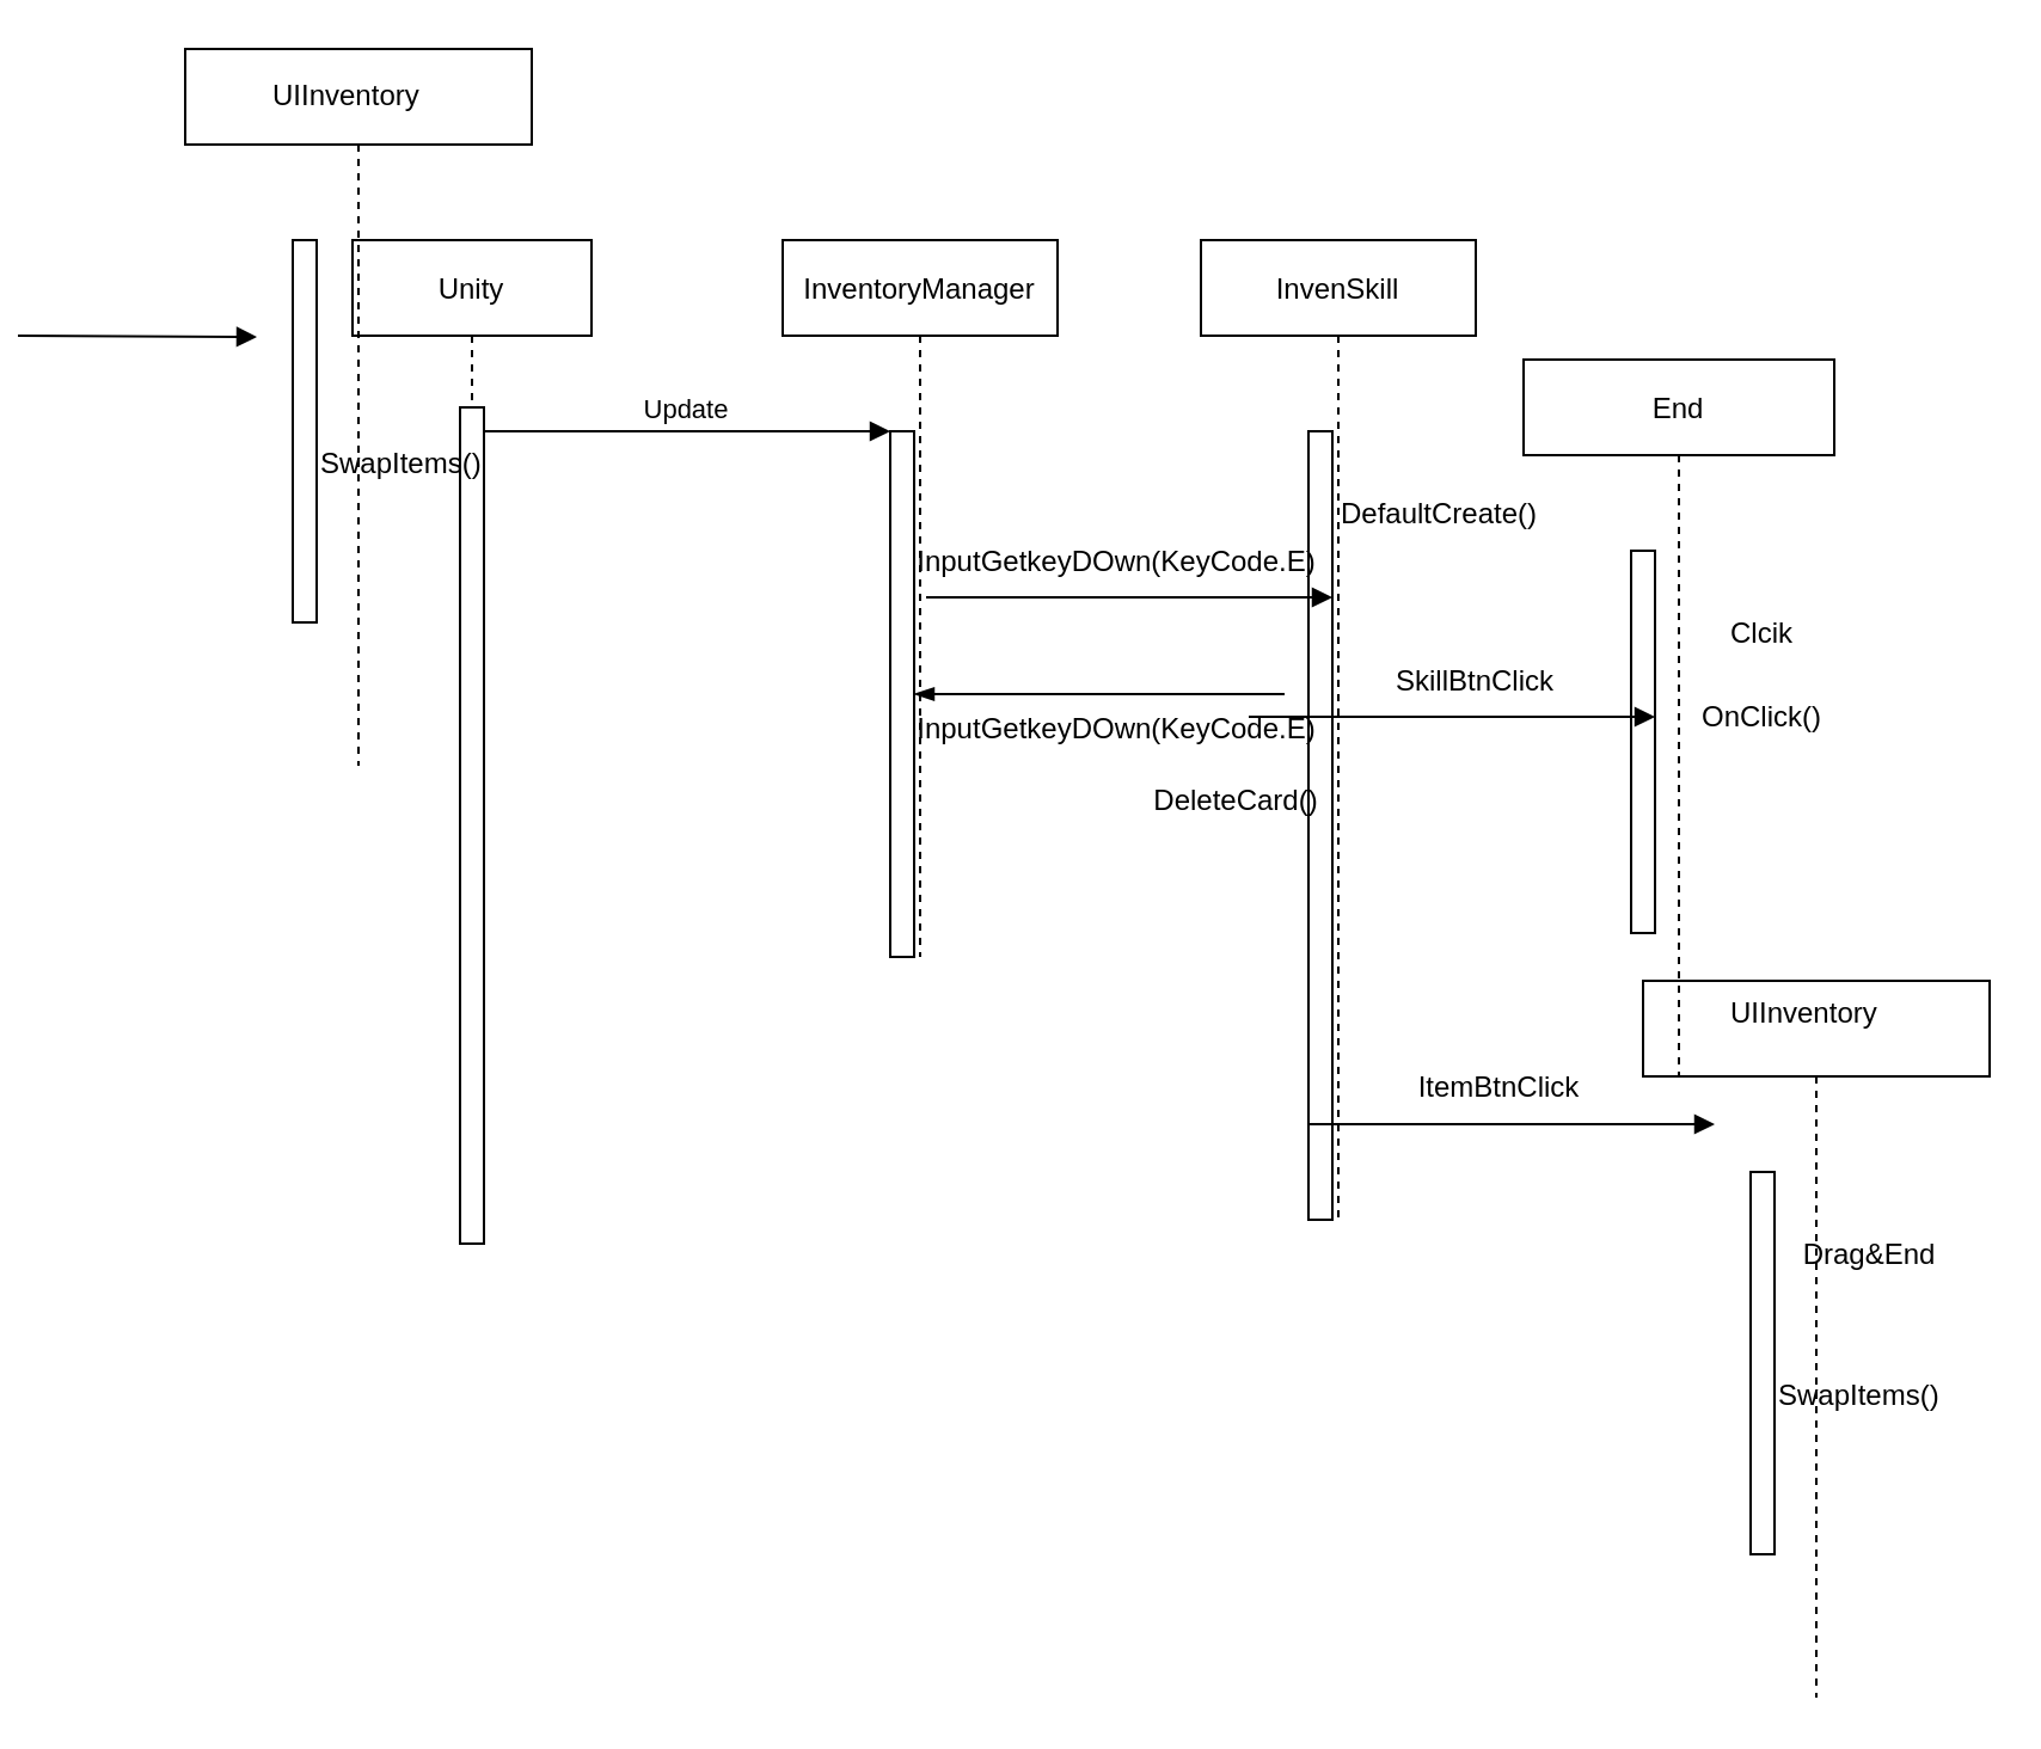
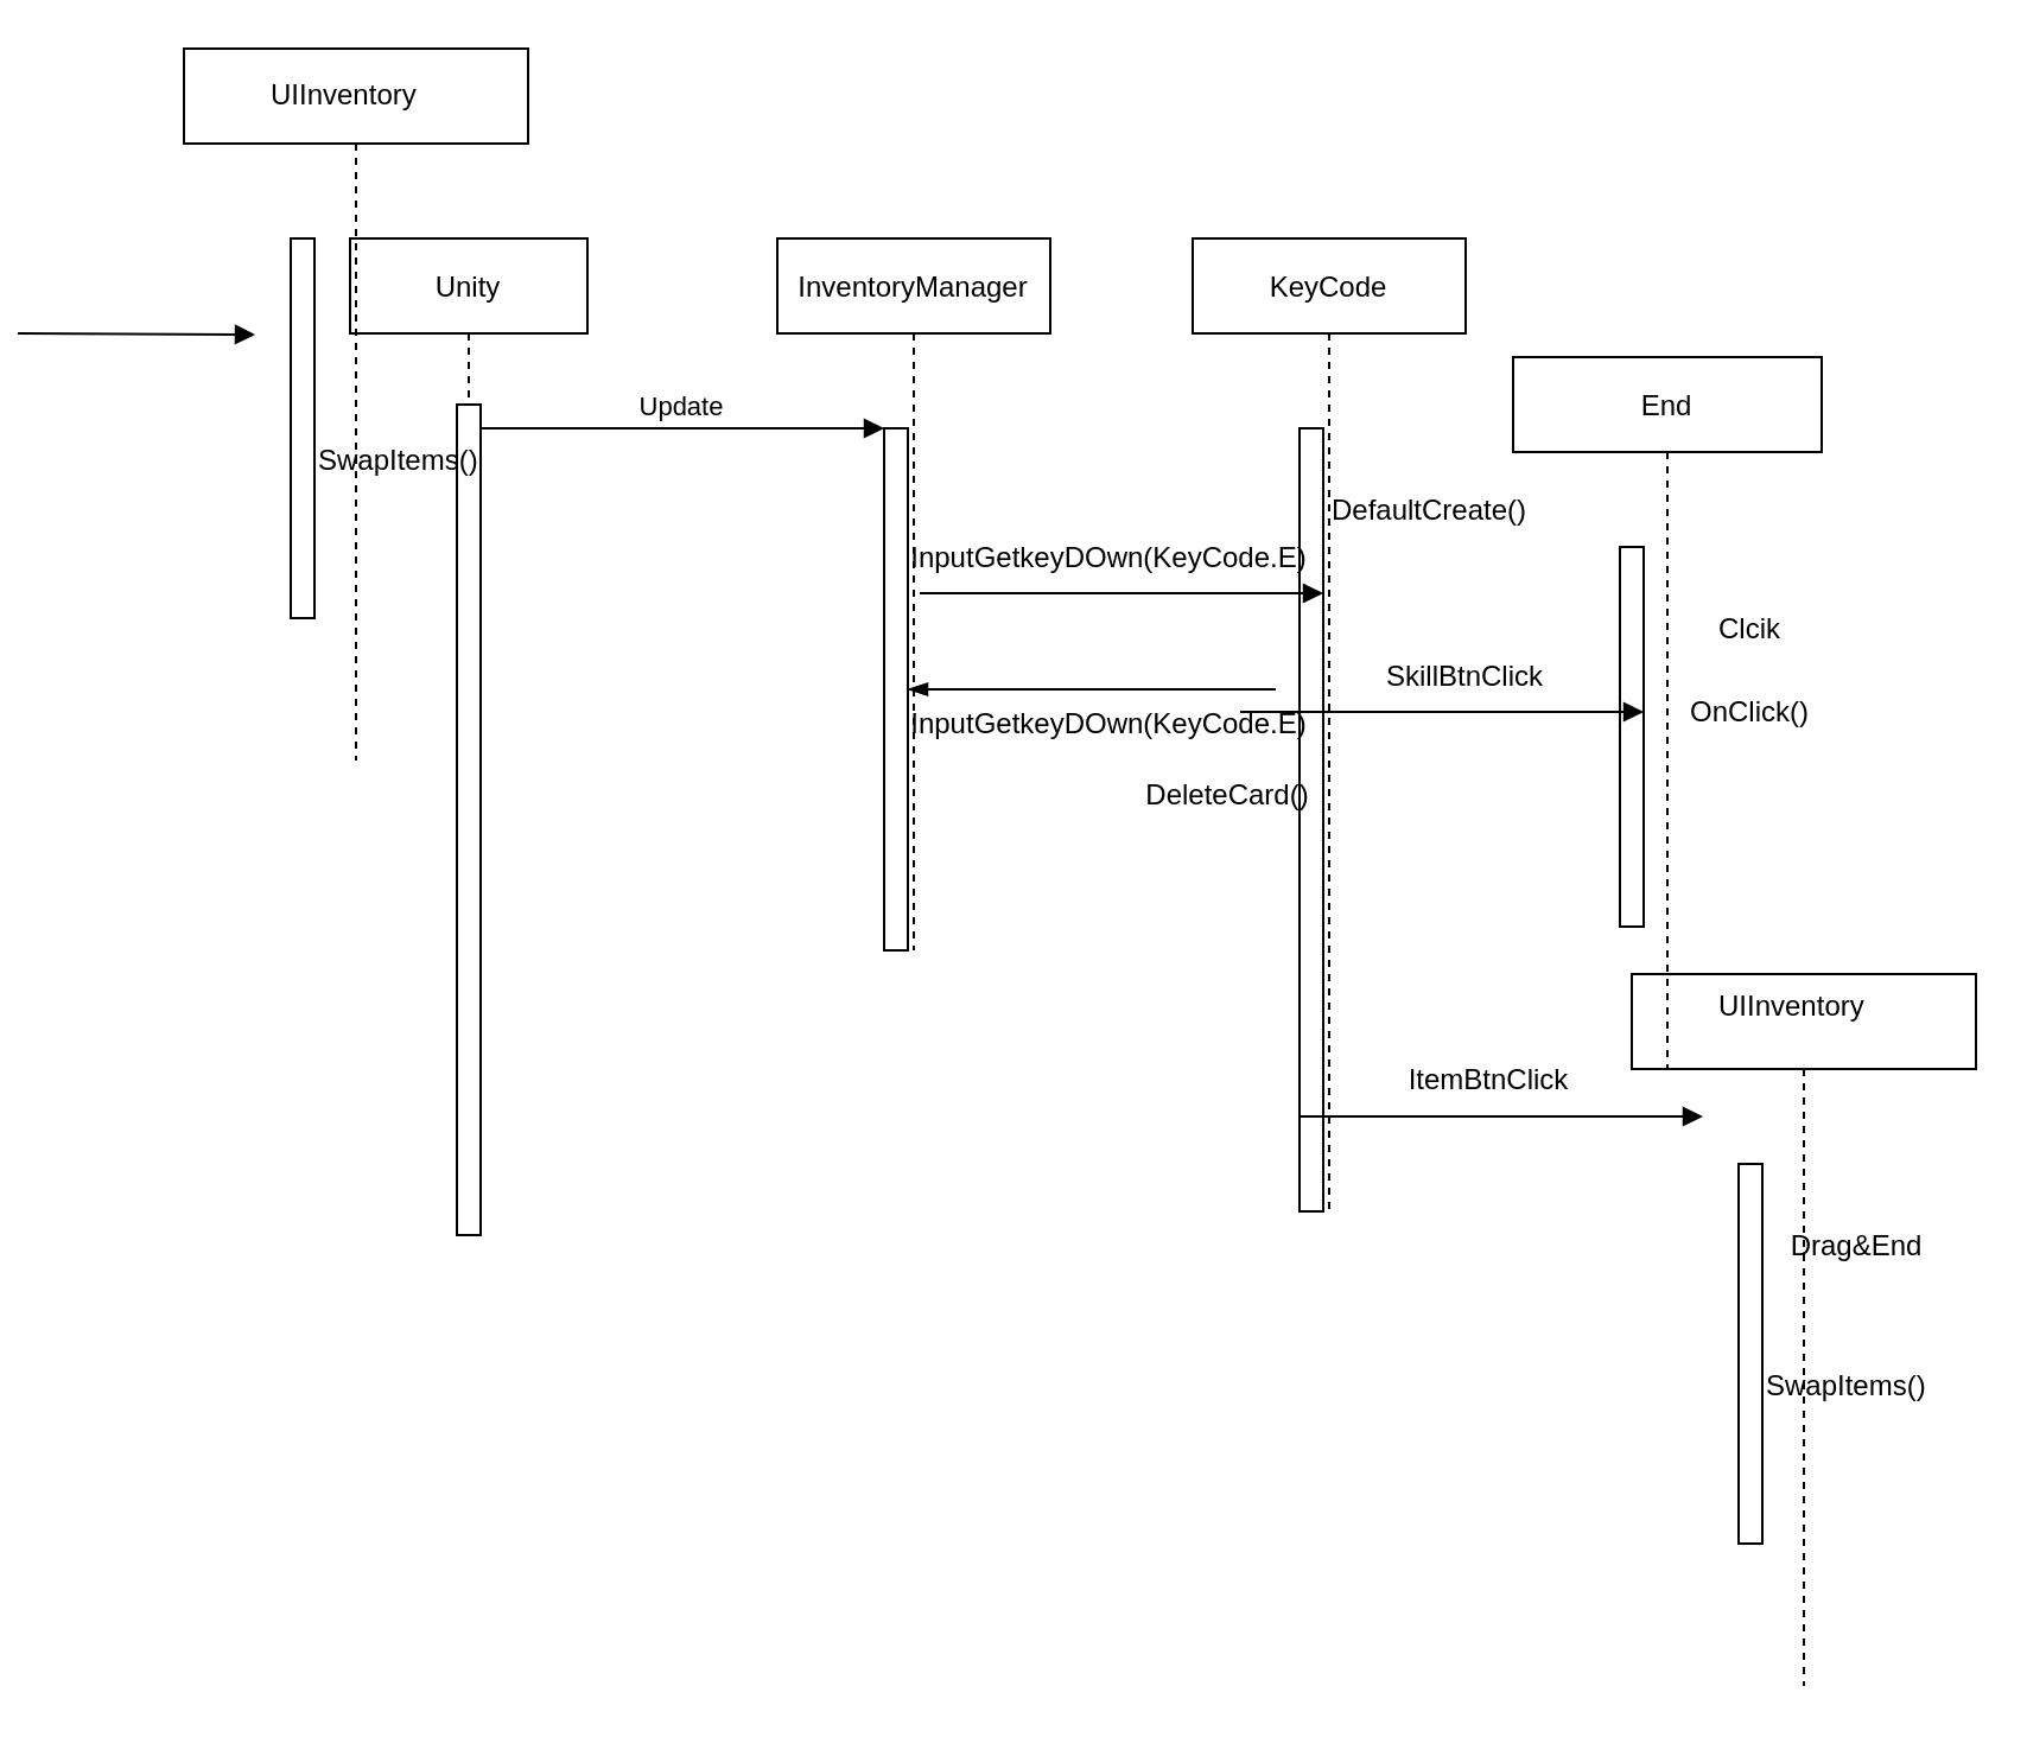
- <mxCell id="12" value="InvenSkill" style="shape=umlLifeline;perimeter=lifelinePerimeter;container=1;collapsible=0;recursiveResize=0;rounded=0;shadow=0;strokeWidth=1;" vertex="1" parent="1"><mxGeometry x="445" y="100" width="115" height="410" as="geometry" /></mxCell>
+ <mxCell id="12" value="KeyCode" style="shape=umlLifeline;perimeter=lifelinePerimeter;container=1;collapsible=0;recursiveResize=0;rounded=0;shadow=0;strokeWidth=1;" vertex="1" parent="1"><mxGeometry x="445" y="100" width="115" height="410" as="geometry" /></mxCell>
